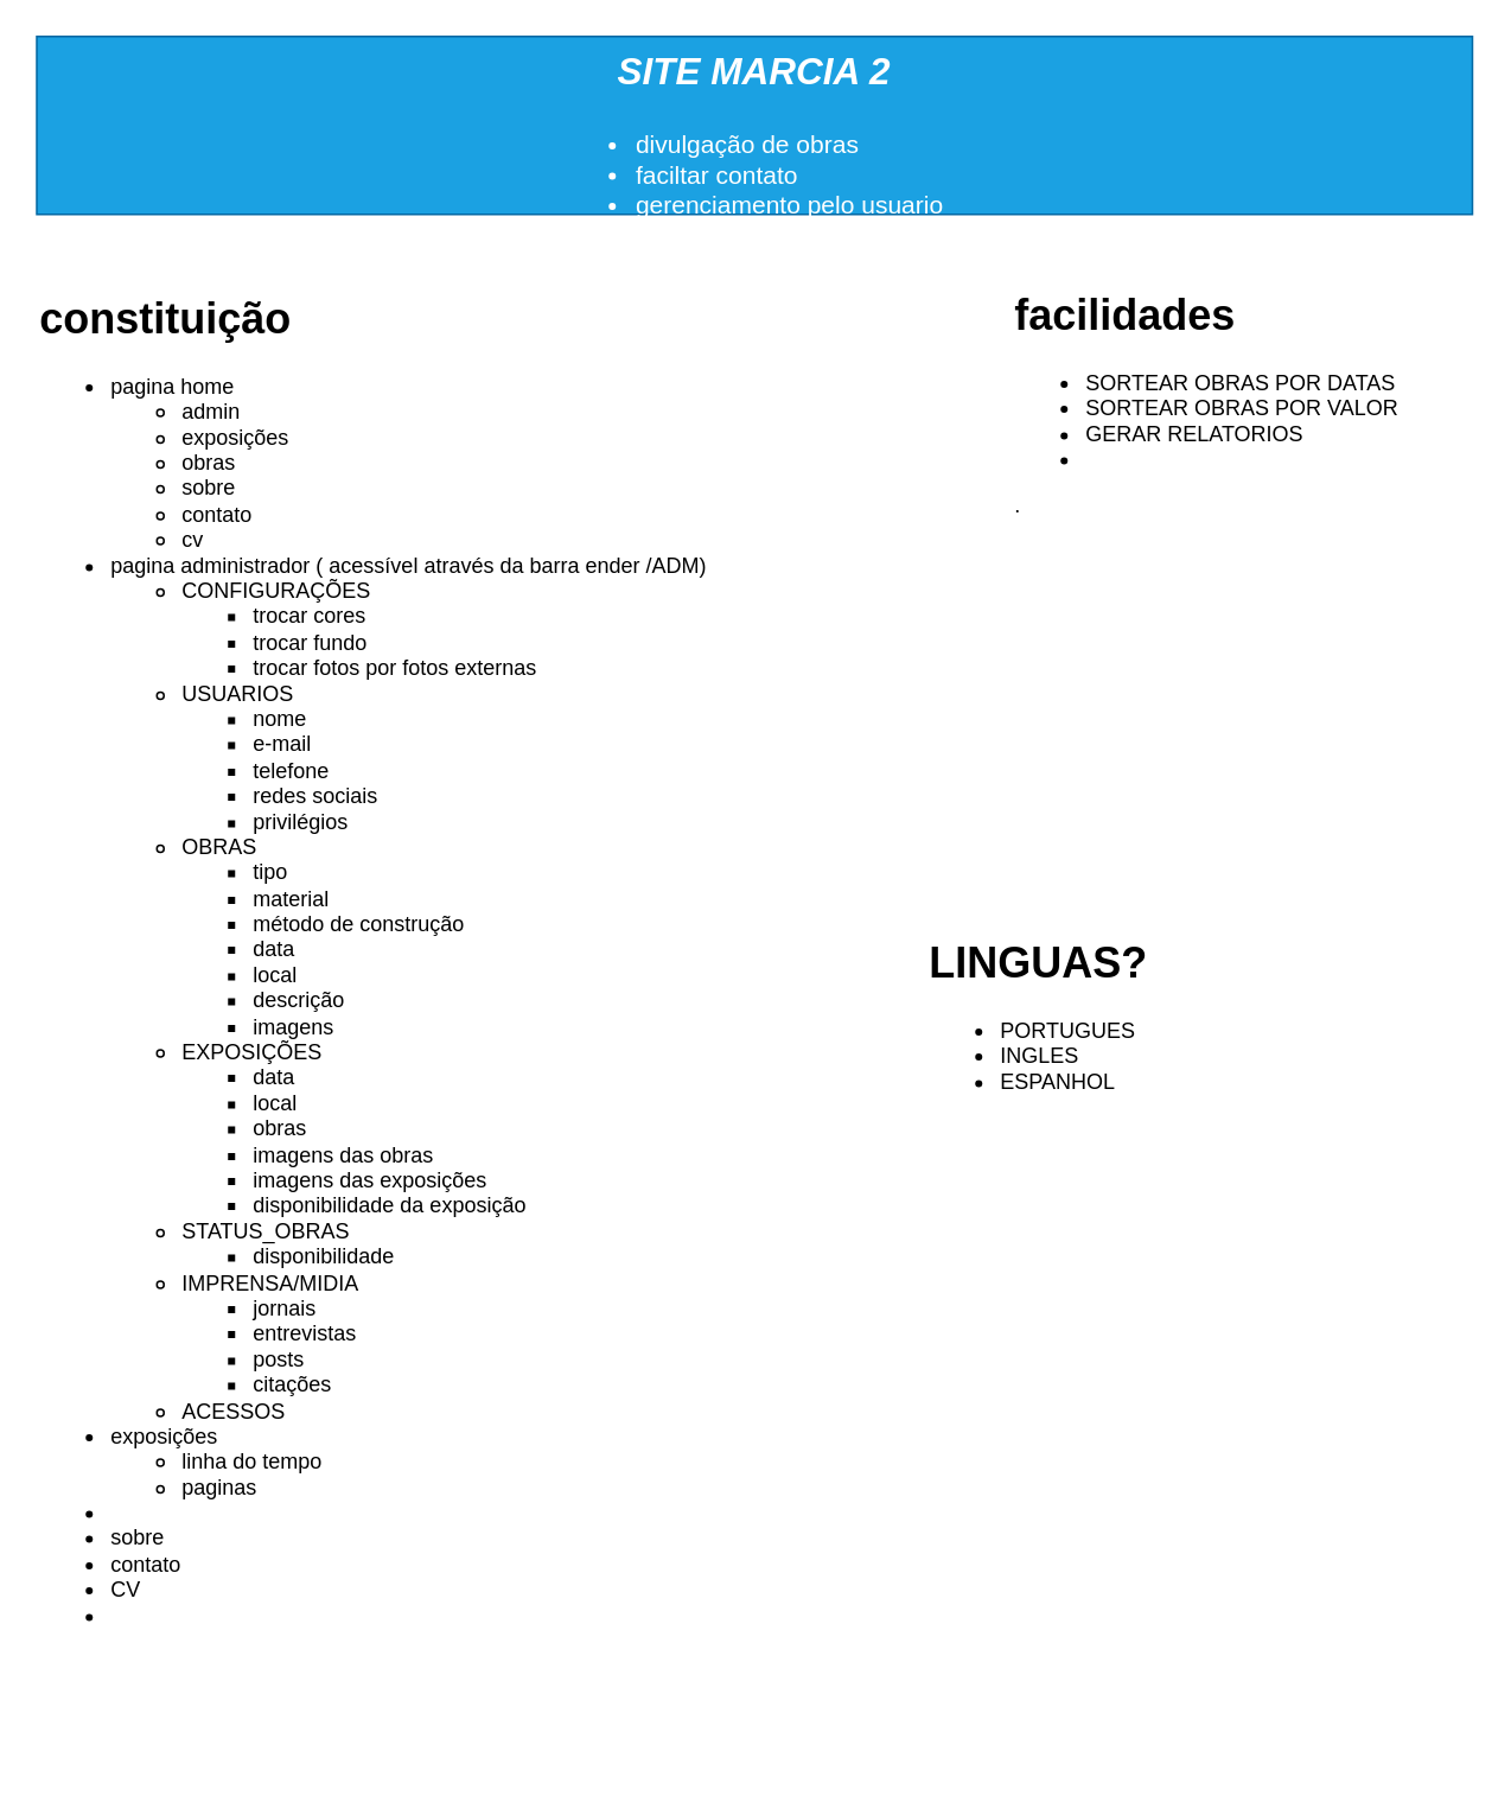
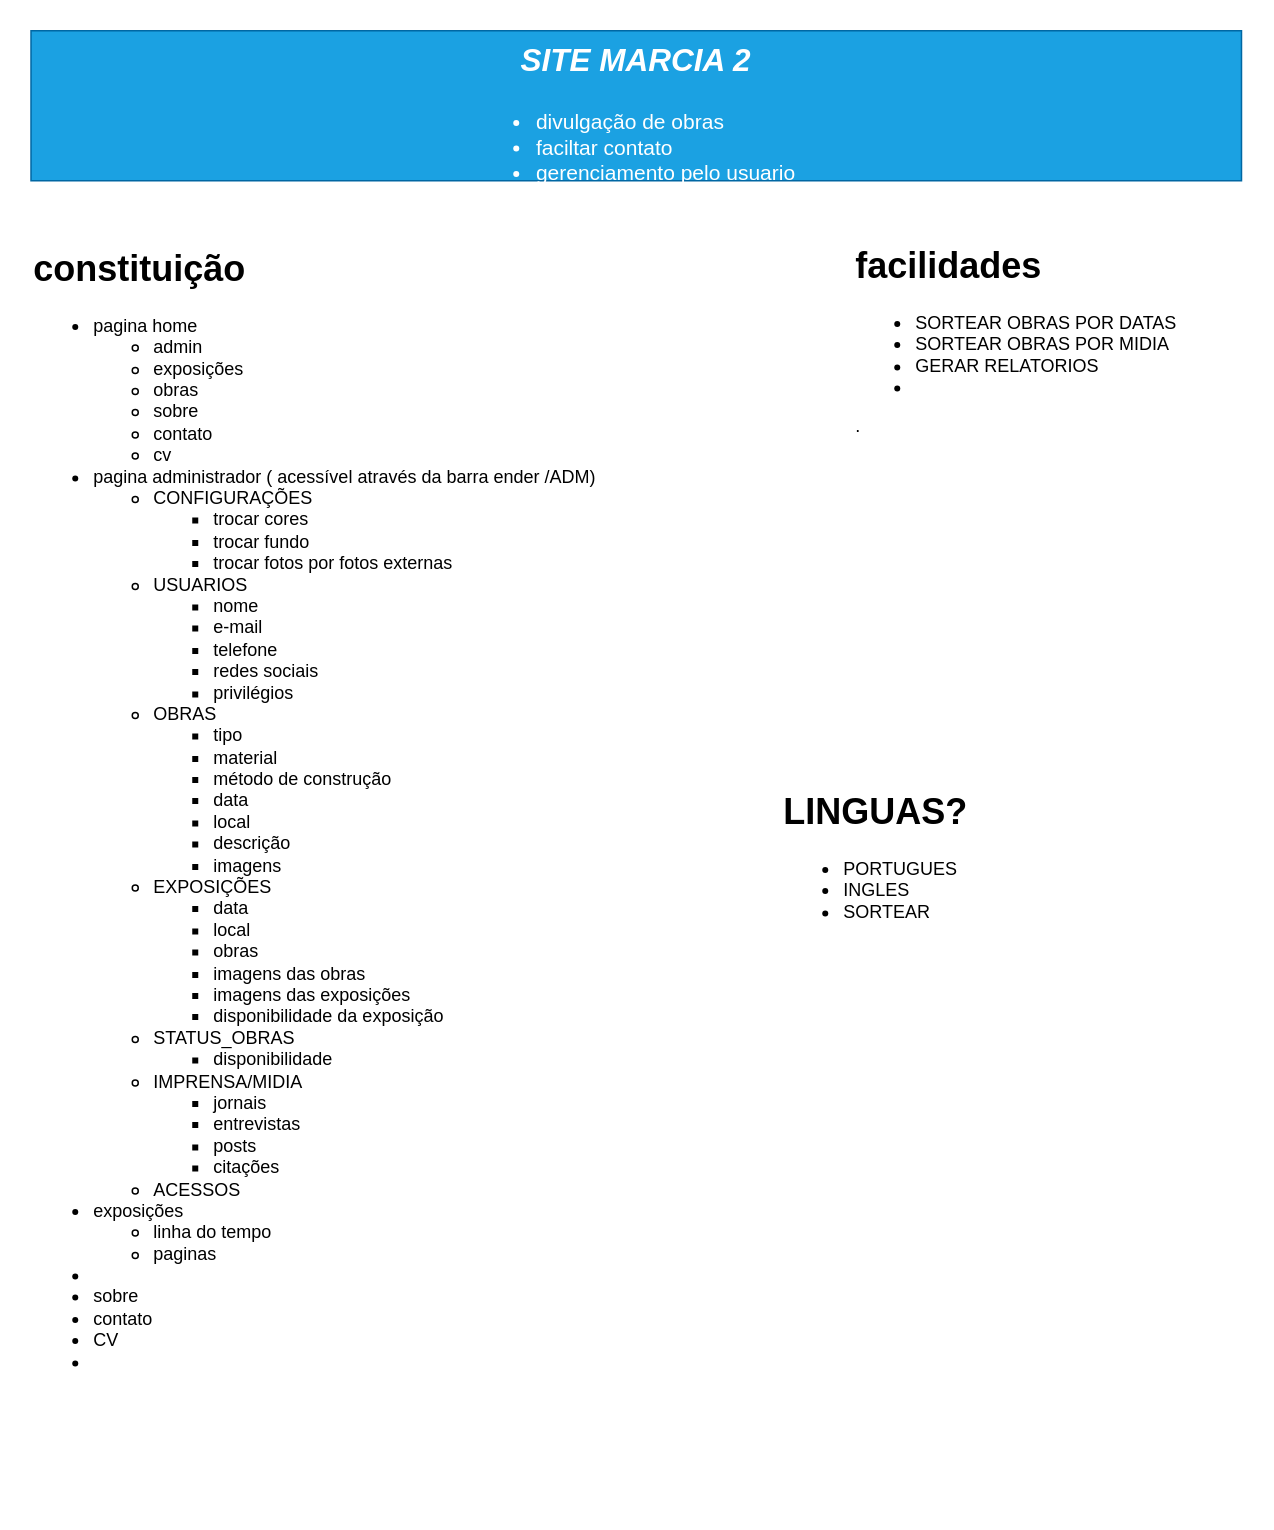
- <mxCell id="3" value="&lt;h1 style=&quot;margin-top: 0px;&quot;&gt;facilidades&lt;/h1&gt;&lt;p&gt;&lt;/p&gt;&lt;ul&gt;&lt;li&gt;SORTEAR OBRAS POR DATAS&lt;/li&gt;&lt;li&gt;SORTEAR OBRAS POR VALOR&lt;/li&gt;&lt;li&gt;GERAR RELATORIOS&lt;/li&gt;&lt;li&gt;&lt;br&gt;&lt;/li&gt;&lt;/ul&gt;&lt;p&gt;&lt;/p&gt;&lt;p&gt;.&lt;/p&gt;" style="text;html=1;whiteSpace=wrap;overflow=hidden;rounded=0;" parent="1" vertex="1"><mxGeometry x="568" y="156" width="255" height="182" as="geometry" /></mxCell>
+ <mxCell id="3" value="&lt;h1 style=&quot;margin-top: 0px;&quot;&gt;facilidades&lt;/h1&gt;&lt;p&gt;&lt;/p&gt;&lt;ul&gt;&lt;li&gt;SORTEAR OBRAS POR DATAS&lt;/li&gt;&lt;li&gt;SORTEAR OBRAS POR MIDIA&lt;/li&gt;&lt;li&gt;GERAR RELATORIOS&lt;/li&gt;&lt;li&gt;&lt;br&gt;&lt;/li&gt;&lt;/ul&gt;&lt;p&gt;&lt;/p&gt;&lt;p&gt;.&lt;/p&gt;" style="text;html=1;whiteSpace=wrap;overflow=hidden;rounded=0;" parent="1" vertex="1"><mxGeometry x="568" y="156" width="255" height="182" as="geometry" /></mxCell>
- <mxCell id="5" value="&lt;h1 style=&quot;margin-top: 0px;&quot;&gt;LINGUAS?&lt;/h1&gt;&lt;p&gt;&lt;/p&gt;&lt;ul&gt;&lt;li&gt;PORTUGUES&lt;/li&gt;&lt;li&gt;INGLES&lt;/li&gt;&lt;li&gt;ESPANHOL&lt;/li&gt;&lt;/ul&gt;&lt;p&gt;&lt;/p&gt;" style="text;html=1;whiteSpace=wrap;overflow=hidden;rounded=0;" parent="1" vertex="1"><mxGeometry x="520" y="520" width="180" height="140" as="geometry" /></mxCell>
+ <mxCell id="5" value="&lt;h1 style=&quot;margin-top: 0px;&quot;&gt;LINGUAS?&lt;/h1&gt;&lt;p&gt;&lt;/p&gt;&lt;ul&gt;&lt;li&gt;PORTUGUES&lt;/li&gt;&lt;li&gt;INGLES&lt;/li&gt;&lt;li&gt;SORTEAR&lt;/li&gt;&lt;/ul&gt;&lt;p&gt;&lt;/p&gt;" style="text;html=1;whiteSpace=wrap;overflow=hidden;rounded=0;" parent="1" vertex="1"><mxGeometry x="520" y="520" width="180" height="140" as="geometry" /></mxCell>
